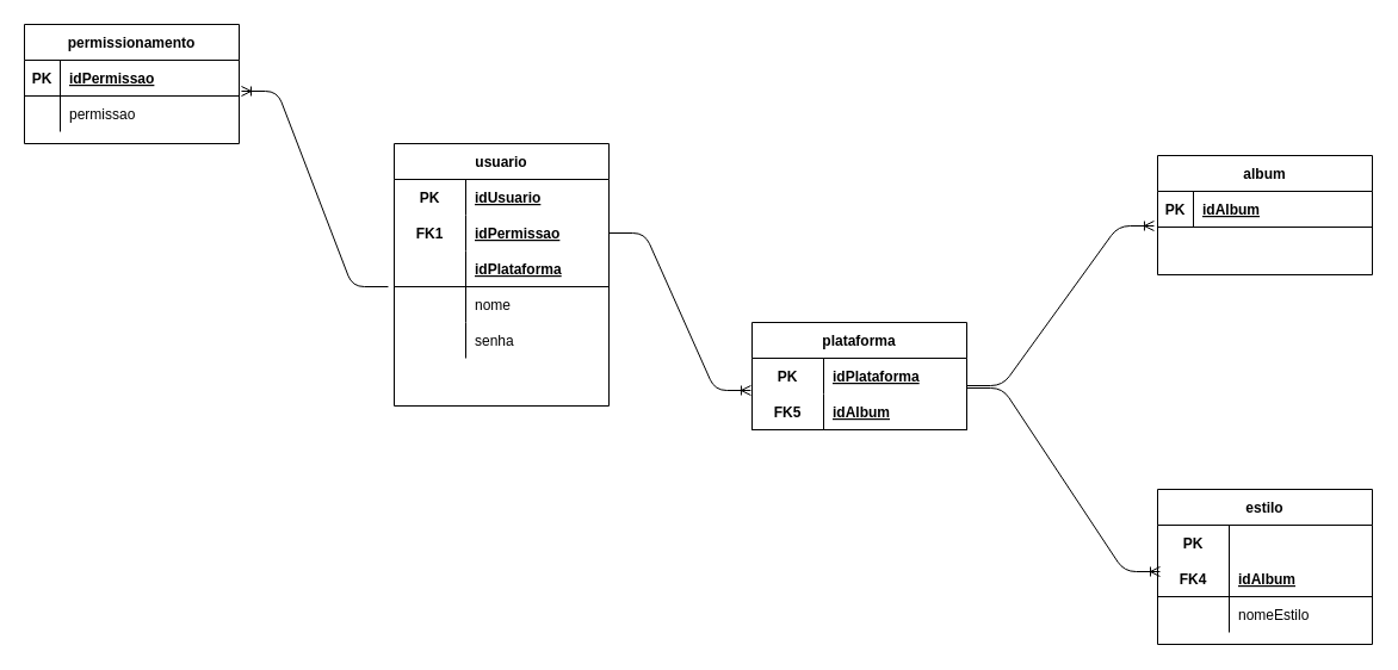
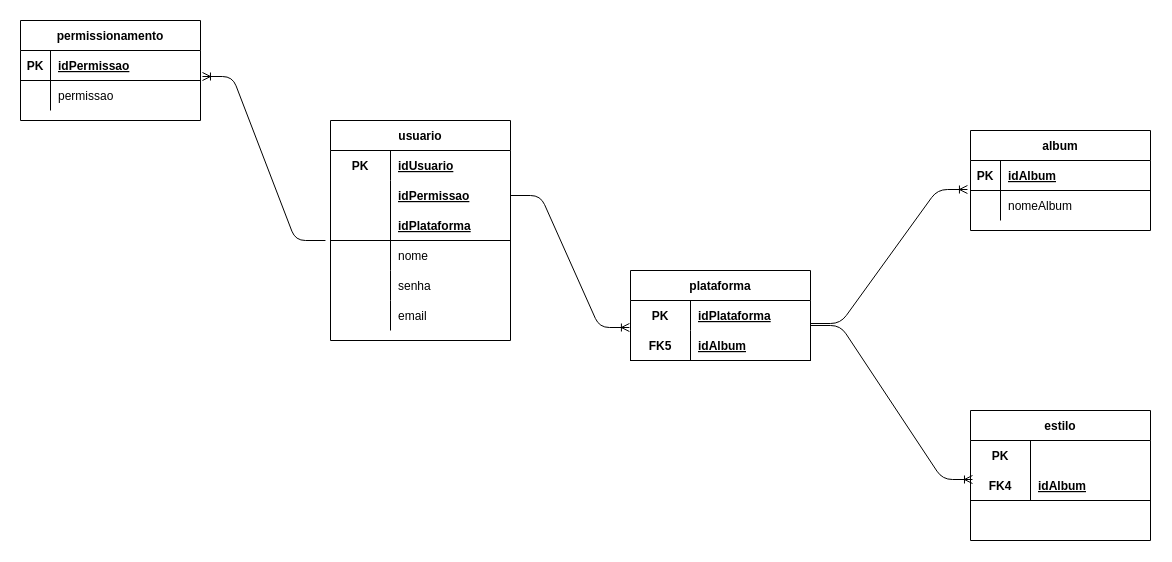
- <mxCell id="7" value="FK1" style="shape=partialRectangle;connectable=0;fillColor=none;top=0;left=0;bottom=0;right=0;fontStyle=1;overflow=hidden;" vertex="1" parent="6"><mxGeometry width="60" height="30" as="geometry" /></mxCell>
+ <mxCell id="49" value="nomeAlbum" style="shape=partialRectangle;connectable=0;fillColor=none;top=0;left=0;bottom=0;right=0;align=left;spacingLeft=6;overflow=hidden;" vertex="1" parent="47"><mxGeometry x="30" width="150" height="30" as="geometry" /></mxCell>
+ <mxCell id="19" value="email" style="shape=partialRectangle;connectable=0;fillColor=none;top=0;left=0;bottom=0;right=0;align=left;spacingLeft=6;overflow=hidden;" vertex="1" parent="17"><mxGeometry x="60" width="120" height="30" as="geometry" /></mxCell>
- <mxCell id="42" value="nomeEstilo" style="shape=partialRectangle;connectable=0;fillColor=none;top=0;left=0;bottom=0;right=0;align=left;spacingLeft=6;overflow=hidden;" vertex="1" parent="40"><mxGeometry x="60" width="120" height="30" as="geometry" /></mxCell>
